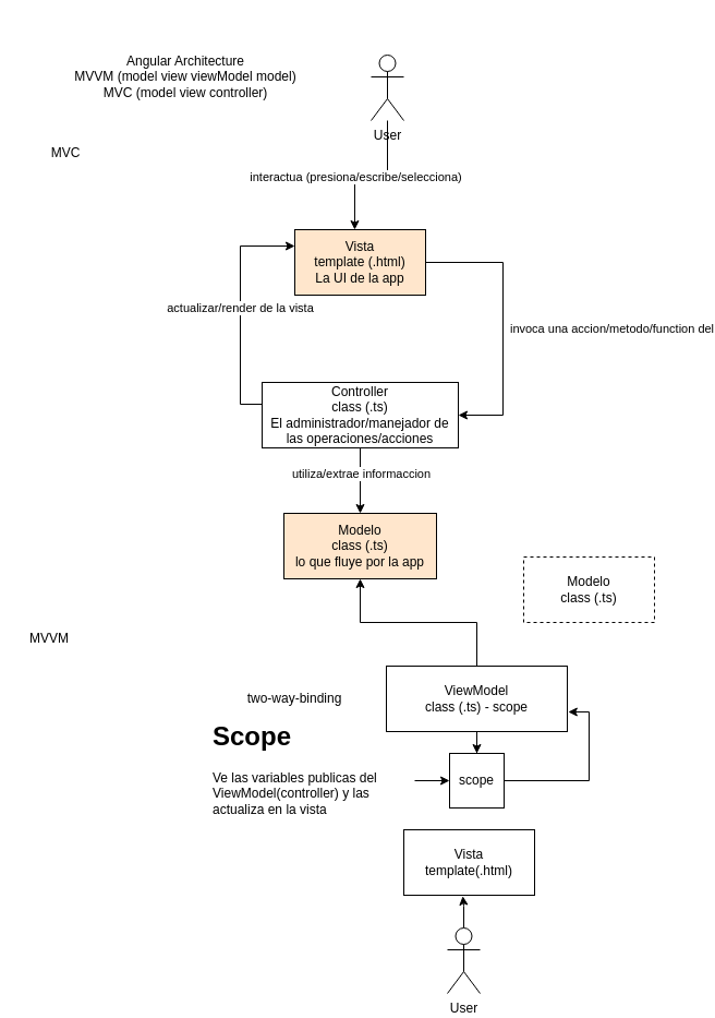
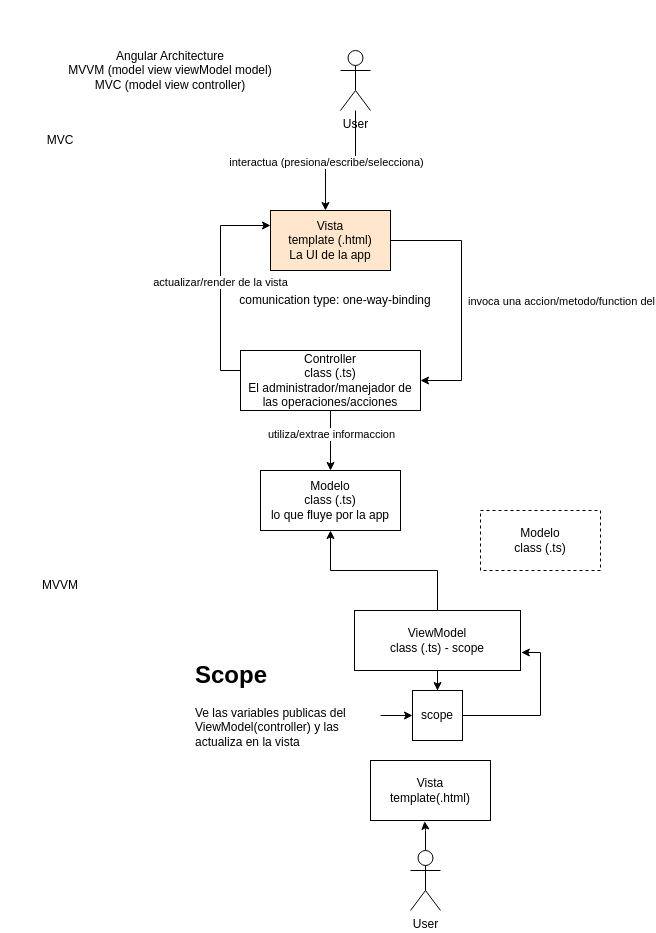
+ <mxCell id="15" value="comunication type: one-way-binding" style="text;html=1;strokeColor=none;fillColor=none;align=center;verticalAlign=middle;whiteSpace=wrap;rounded=0;" vertex="1" parent="1"><mxGeometry x="230" y="290" width="210" height="20" as="geometry" /></mxCell>
- <mxCell id="4" value="Modelo&lt;br&gt;class (.ts)&lt;br&gt;lo que fluye por la app" style="rounded=0;whiteSpace=wrap;html=1;fillColor=#ffe6cc;" vertex="1" parent="1"><mxGeometry x="260" y="470" width="140" height="60" as="geometry" /></mxCell>
+ <mxCell id="4" value="Modelo&lt;br&gt;class (.ts)&lt;br&gt;lo que fluye por la app" style="rounded=0;whiteSpace=wrap;html=1;" vertex="1" parent="1"><mxGeometry x="260" y="470" width="140" height="60" as="geometry" /></mxCell>
- <mxCell id="16" value="MVVM" style="text;html=1;strokeColor=none;fillColor=none;align=center;verticalAlign=middle;whiteSpace=wrap;rounded=0;" vertex="1" parent="1"><mxGeometry x="25" y="575" width="40" height="20" as="geometry" /></mxCell>
+ <mxCell id="16" value="MVVM" style="text;html=1;strokeColor=none;fillColor=none;align=center;verticalAlign=middle;whiteSpace=wrap;rounded=0;" vertex="1" parent="1"><mxGeometry x="40" y="575" width="40" height="20" as="geometry" /></mxCell>
- <mxCell id="28" value="two-way-binding" style="text;html=1;strokeColor=none;fillColor=none;align=center;verticalAlign=middle;whiteSpace=wrap;rounded=0;" vertex="1" parent="1"><mxGeometry x="210" y="630" width="120" height="20" as="geometry" /></mxCell>
